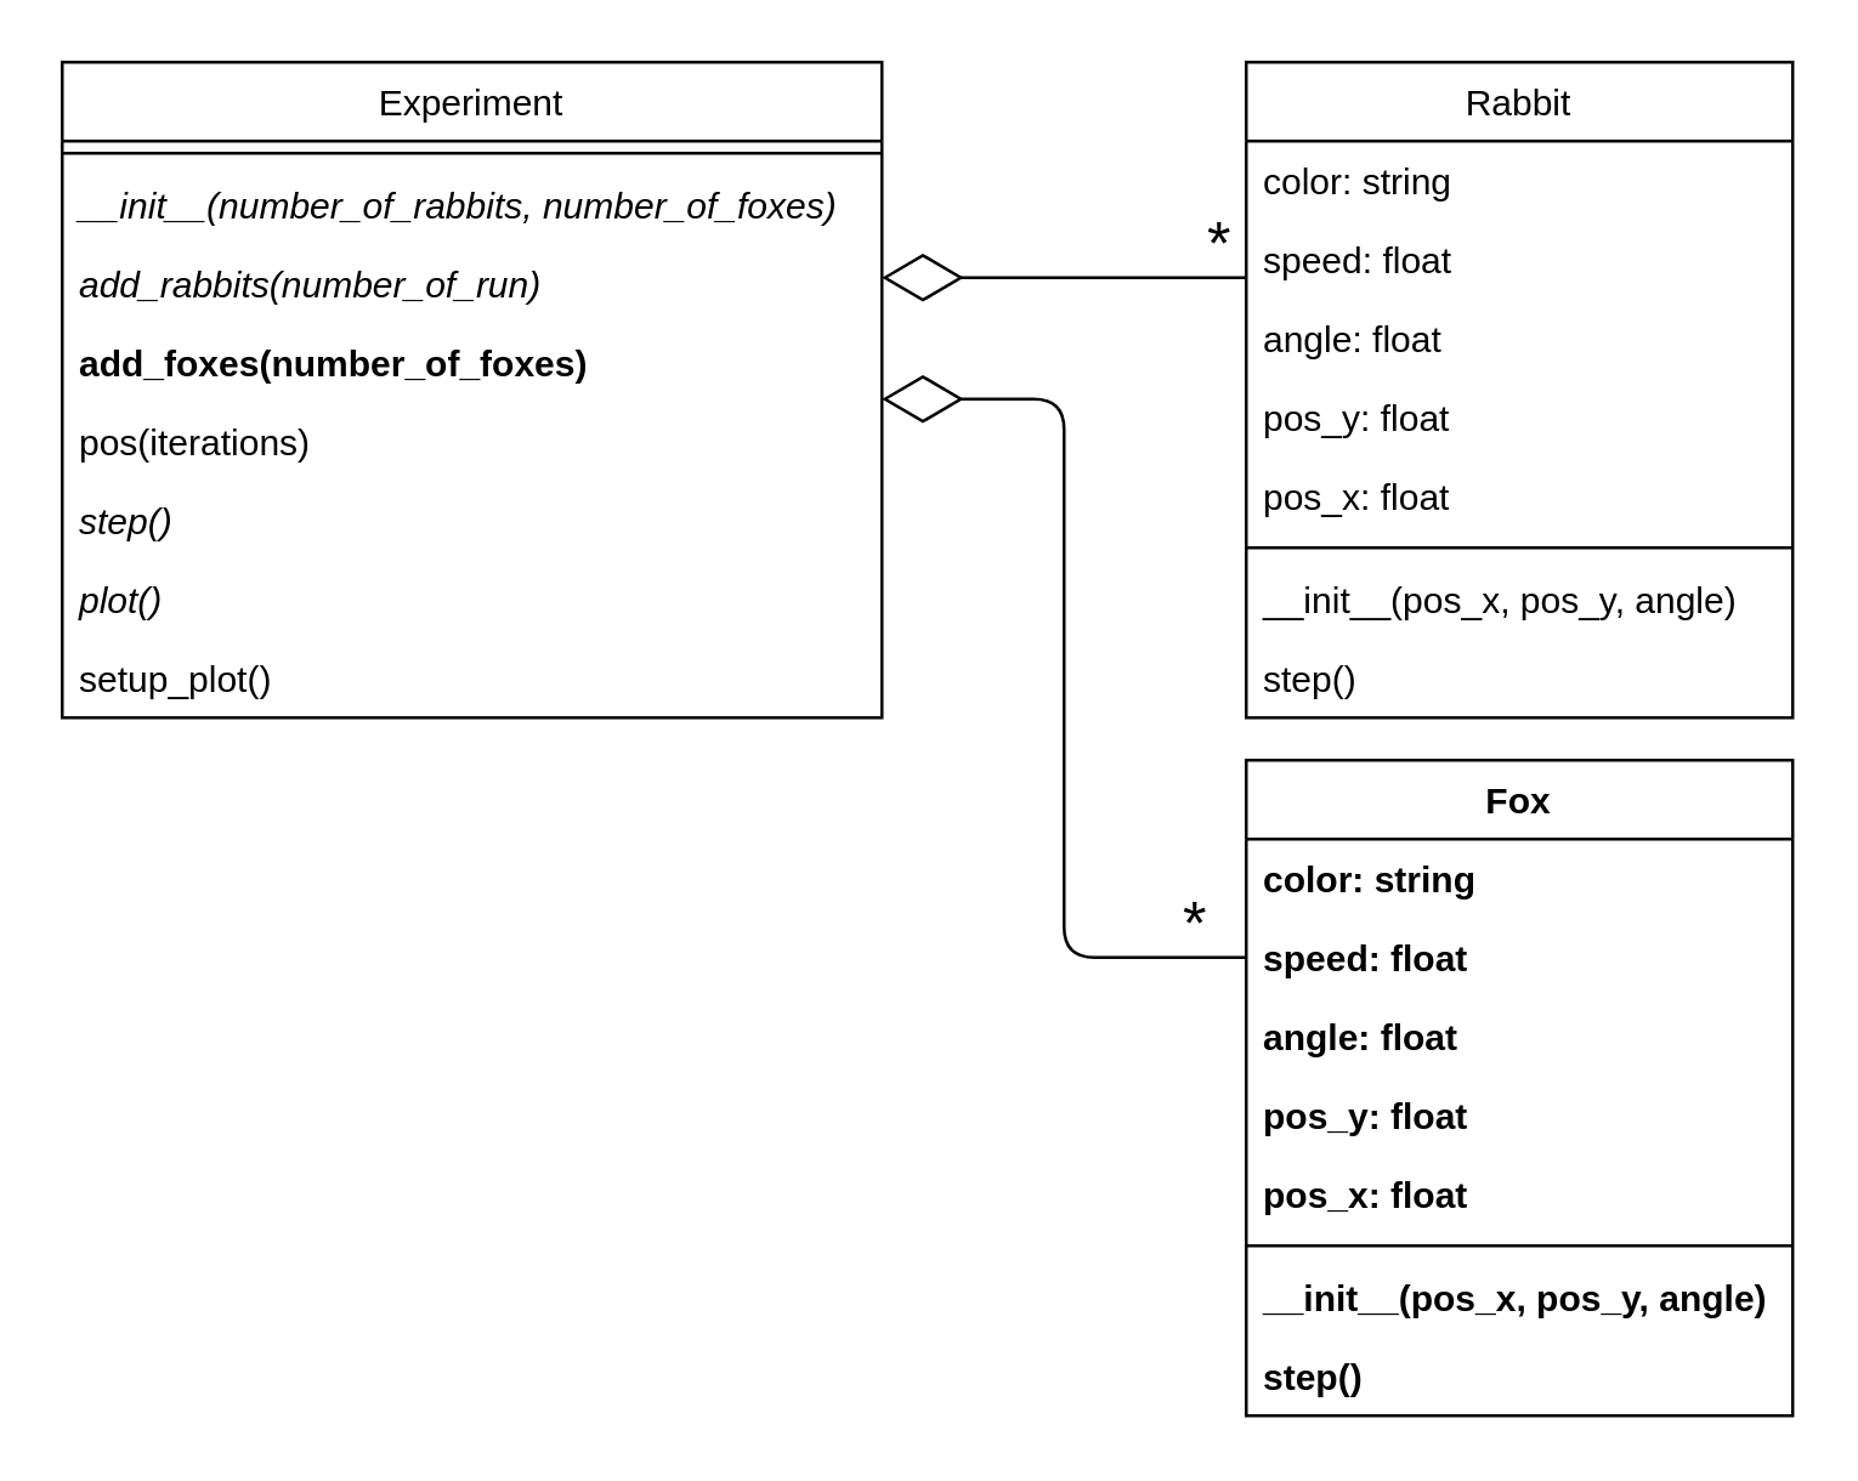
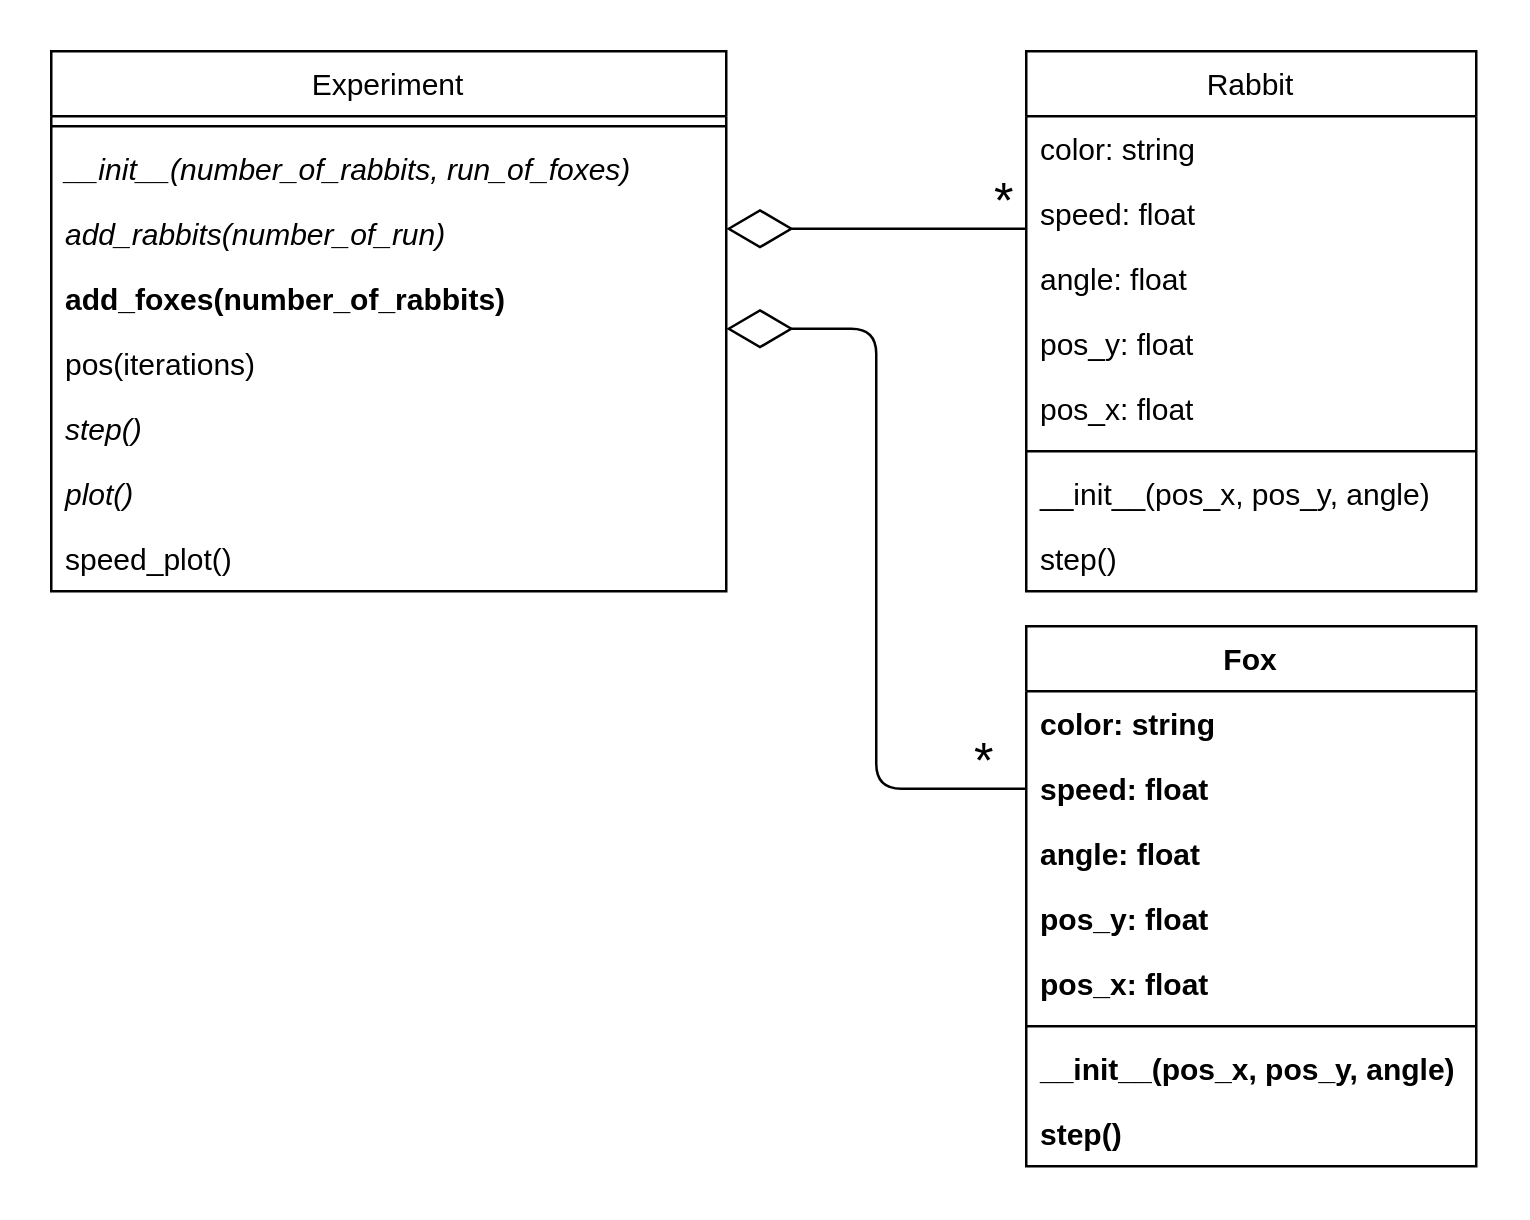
- <mxCell id="4" value="__init__(number_of_rabbits, number_of_foxes)" style="text;align=left;verticalAlign=top;spacingLeft=4;spacingRight=4;overflow=hidden;rotatable=0;points=[[0,0.5],[1,0.5]];portConstraint=eastwest;fontStyle=2" parent="2" vertex="1"><mxGeometry y="34" width="270" height="26" as="geometry" /></mxCell>
+ <mxCell id="4" value="__init__(number_of_rabbits, run_of_foxes)" style="text;align=left;verticalAlign=top;spacingLeft=4;spacingRight=4;overflow=hidden;rotatable=0;points=[[0,0.5],[1,0.5]];portConstraint=eastwest;fontStyle=2" parent="2" vertex="1"><mxGeometry y="34" width="270" height="26" as="geometry" /></mxCell>
- <mxCell id="6" value="add_foxes(number_of_foxes)" style="text;align=left;verticalAlign=top;spacingLeft=4;spacingRight=4;overflow=hidden;rotatable=0;points=[[0,0.5],[1,0.5]];portConstraint=eastwest;fontStyle=1" vertex="1" parent="2"><mxGeometry y="86" width="270" height="26" as="geometry" /></mxCell>
+ <mxCell id="6" value="add_foxes(number_of_rabbits)" style="text;align=left;verticalAlign=top;spacingLeft=4;spacingRight=4;overflow=hidden;rotatable=0;points=[[0,0.5],[1,0.5]];portConstraint=eastwest;fontStyle=1" vertex="1" parent="2"><mxGeometry y="86" width="270" height="26" as="geometry" /></mxCell>
- <mxCell id="10" value="setup_plot()" style="text;align=left;verticalAlign=top;spacingLeft=4;spacingRight=4;overflow=hidden;rotatable=0;points=[[0,0.5],[1,0.5]];portConstraint=eastwest;" vertex="1" parent="2"><mxGeometry y="190" width="270" height="26" as="geometry" /></mxCell>
+ <mxCell id="10" value="speed_plot()" style="text;align=left;verticalAlign=top;spacingLeft=4;spacingRight=4;overflow=hidden;rotatable=0;points=[[0,0.5],[1,0.5]];portConstraint=eastwest;" vertex="1" parent="2"><mxGeometry y="190" width="270" height="26" as="geometry" /></mxCell>
